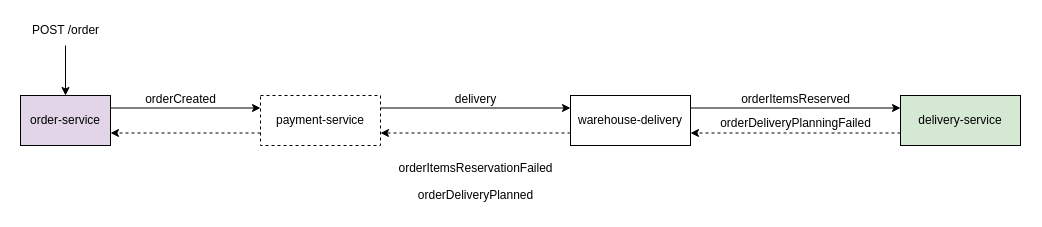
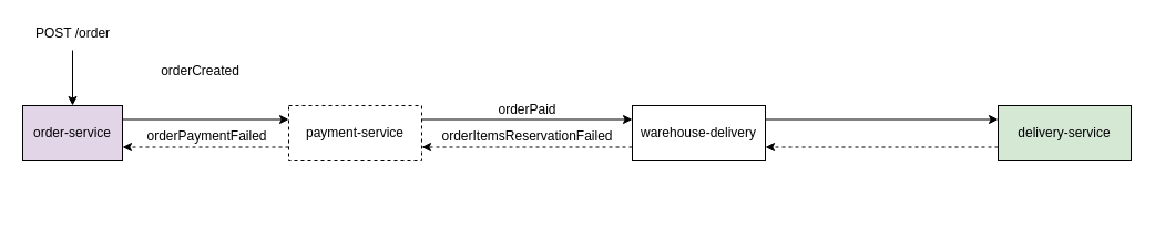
- <mxCell id="6" value="orderCreated" style="text;html=1;align=center;verticalAlign=middle;resizable=0;points=[];autosize=1;" vertex="1" parent="1"><mxGeometry x="135" y="89" width="90" height="20" as="geometry" /></mxCell>
+ <mxCell id="6" value="orderCreated" style="text;html=1;align=center;verticalAlign=middle;resizable=0;points=[];autosize=1;" vertex="1" parent="1"><mxGeometry x="135" y="54" width="90" height="20" as="geometry" /></mxCell>
- <mxCell id="8" value="delivery" style="text;html=1;align=center;verticalAlign=middle;resizable=0;points=[];autosize=1;" vertex="1" parent="1"><mxGeometry x="440" y="89" width="70" height="20" as="geometry" /></mxCell>
+ <mxCell id="8" value="orderPaid" style="text;html=1;align=center;verticalAlign=middle;resizable=0;points=[];autosize=1;" vertex="1" parent="1"><mxGeometry x="440" y="89" width="70" height="20" as="geometry" /></mxCell>
- <mxCell id="11" value="orderItemsReserved" style="text;html=1;align=center;verticalAlign=middle;resizable=0;points=[];autosize=1;" vertex="1" parent="1"><mxGeometry x="735" y="89" width="120" height="20" as="geometry" /></mxCell>
+ <mxCell id="18" value="orderPaymentFailed" style="text;html=1;align=center;verticalAlign=middle;resizable=0;points=[];autosize=1;" vertex="1" parent="1"><mxGeometry x="126" y="113" width="120" height="20" as="geometry" /></mxCell>
- <mxCell id="13" value="orderDeliveryPlanningFailed" style="text;html=1;align=center;verticalAlign=middle;resizable=0;points=[];autosize=1;" vertex="1" parent="1"><mxGeometry x="710" y="113" width="170" height="20" as="geometry" /></mxCell>
- <mxCell id="16" value="orderItemsReservationFailed" style="text;html=1;align=center;verticalAlign=middle;resizable=0;points=[];autosize=1;" vertex="1" parent="1"><mxGeometry x="390" y="158" width="170" height="20" as="geometry" /></mxCell>
+ <mxCell id="16" value="orderItemsReservationFailed" style="text;html=1;align=center;verticalAlign=middle;resizable=0;points=[];autosize=1;" vertex="1" parent="1"><mxGeometry x="390" y="113" width="170" height="20" as="geometry" /></mxCell>
- <mxCell id="14" value="orderDeliveryPlanned" style="text;html=1;align=center;verticalAlign=middle;resizable=0;points=[];autosize=1;" vertex="1" parent="1"><mxGeometry x="410" y="185" width="130" height="20" as="geometry" /></mxCell>
